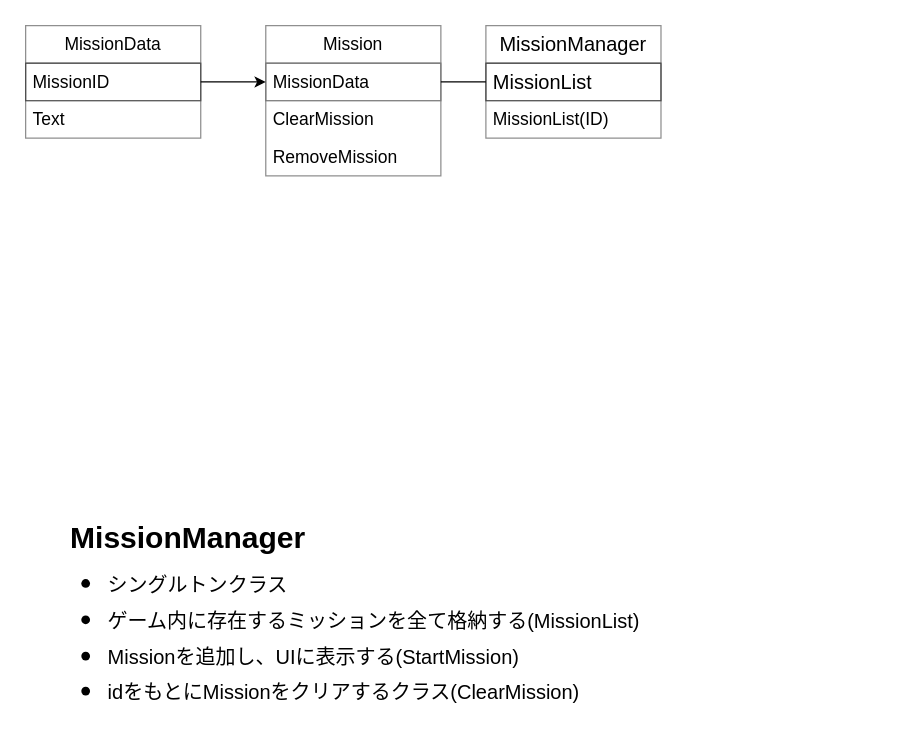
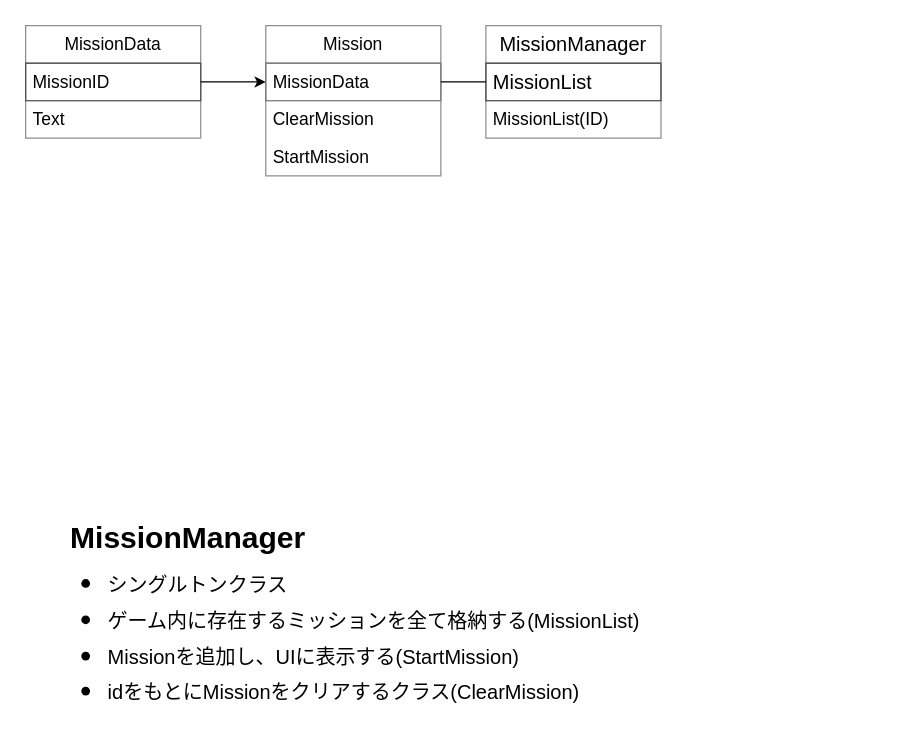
- <mxCell id="10" value="RemoveMission" style="text;strokeColor=none;fillColor=none;align=left;verticalAlign=middle;spacingLeft=4;spacingRight=4;overflow=hidden;points=[[0,0.5],[1,0.5]];portConstraint=eastwest;rotatable=0;whiteSpace=wrap;html=1;fontSize=14;" vertex="1" parent="7"><mxGeometry y="90" width="140" height="30" as="geometry" /></mxCell>
+ <mxCell id="10" value="StartMission" style="text;strokeColor=none;fillColor=none;align=left;verticalAlign=middle;spacingLeft=4;spacingRight=4;overflow=hidden;points=[[0,0.5],[1,0.5]];portConstraint=eastwest;rotatable=0;whiteSpace=wrap;html=1;fontSize=14;" vertex="1" parent="7"><mxGeometry y="90" width="140" height="30" as="geometry" /></mxCell>
